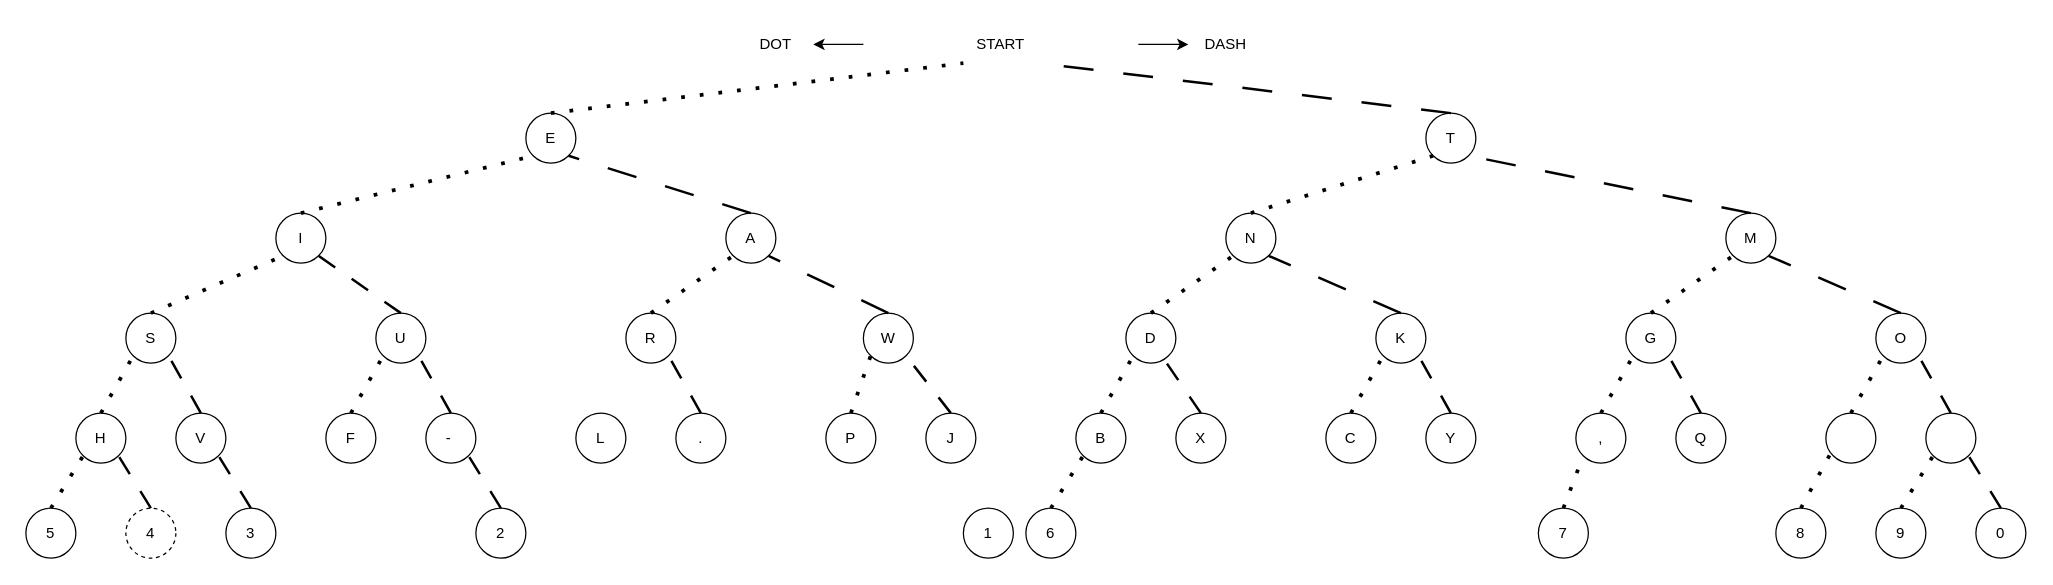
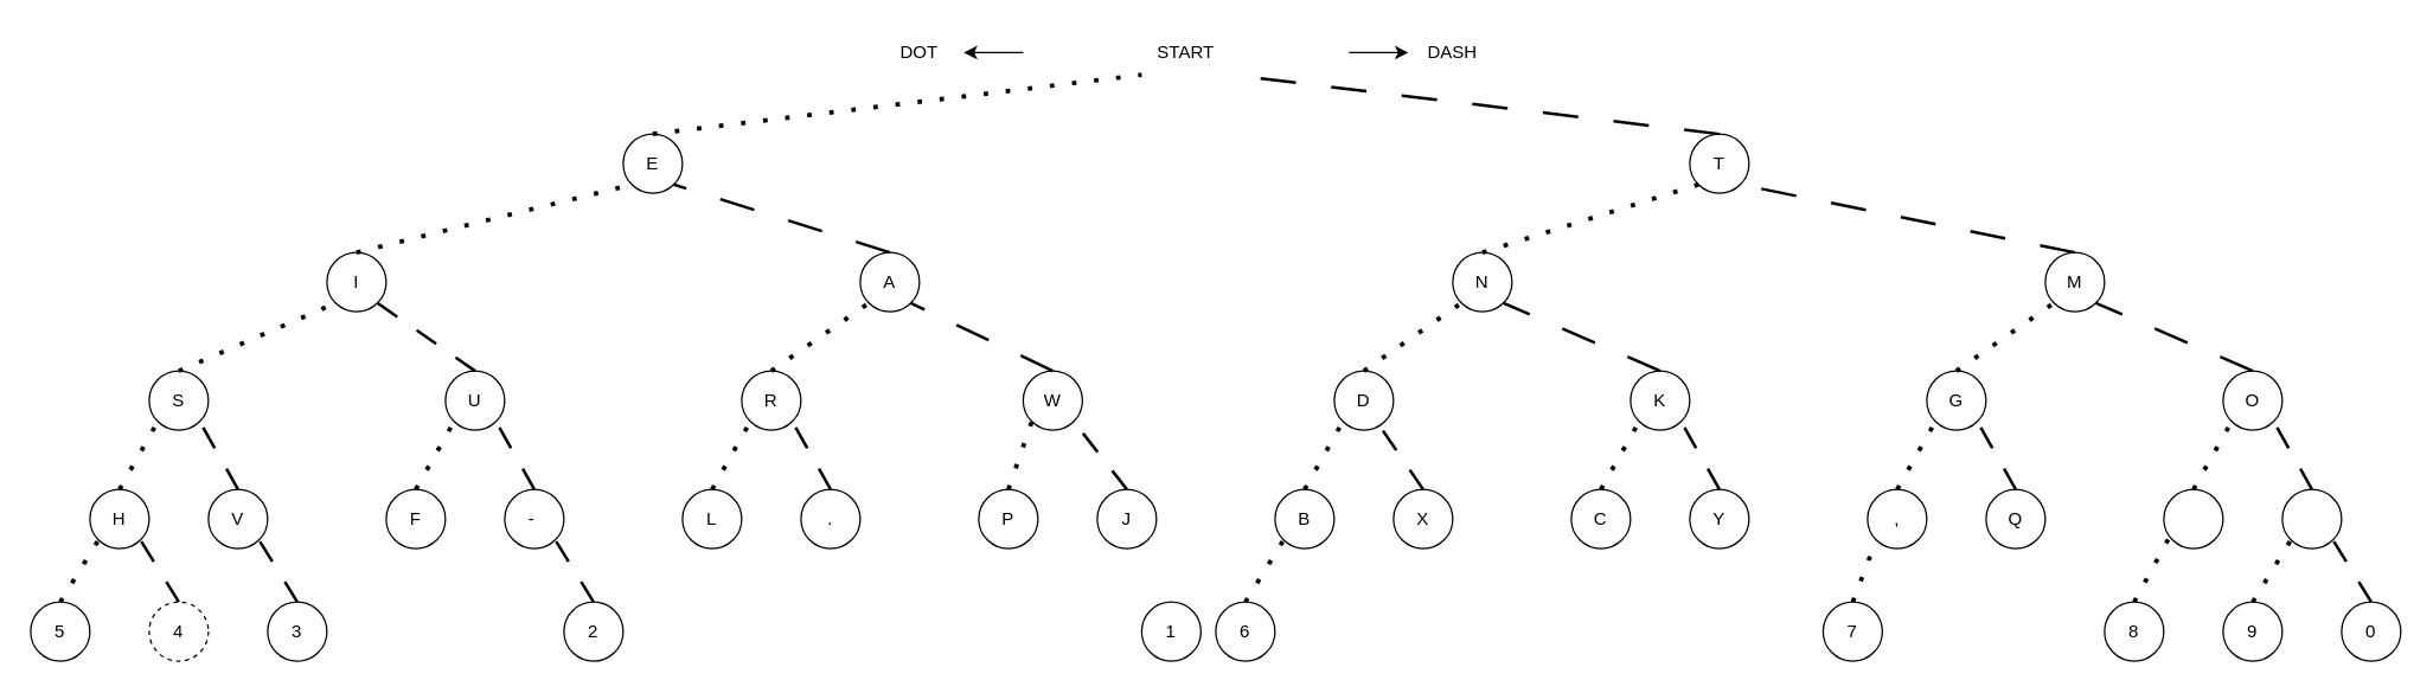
+ <mxCell id="45" value="" style="endArrow=none;dashed=1;html=1;dashPattern=1 4;strokeWidth=3;rounded=0;entryX=0;entryY=1;entryDx=0;entryDy=0;exitX=0.5;exitY=0;exitDx=0;exitDy=0;" edge="1" parent="1" source="43" target="23"><mxGeometry width="50" height="50" relative="1" as="geometry"><mxPoint x="530" y="266" as="sourcePoint" /><mxPoint x="505" y="290" as="targetPoint" /></mxGeometry></mxCell>
